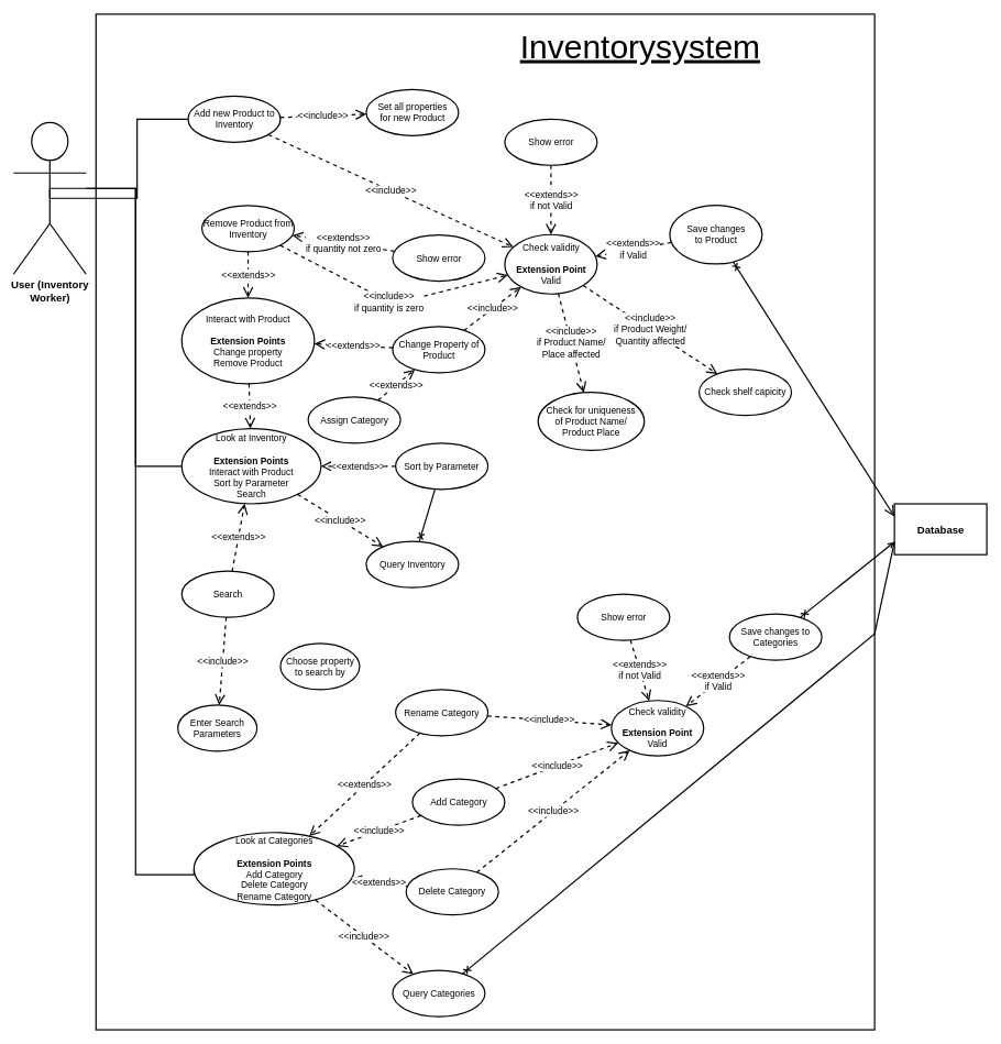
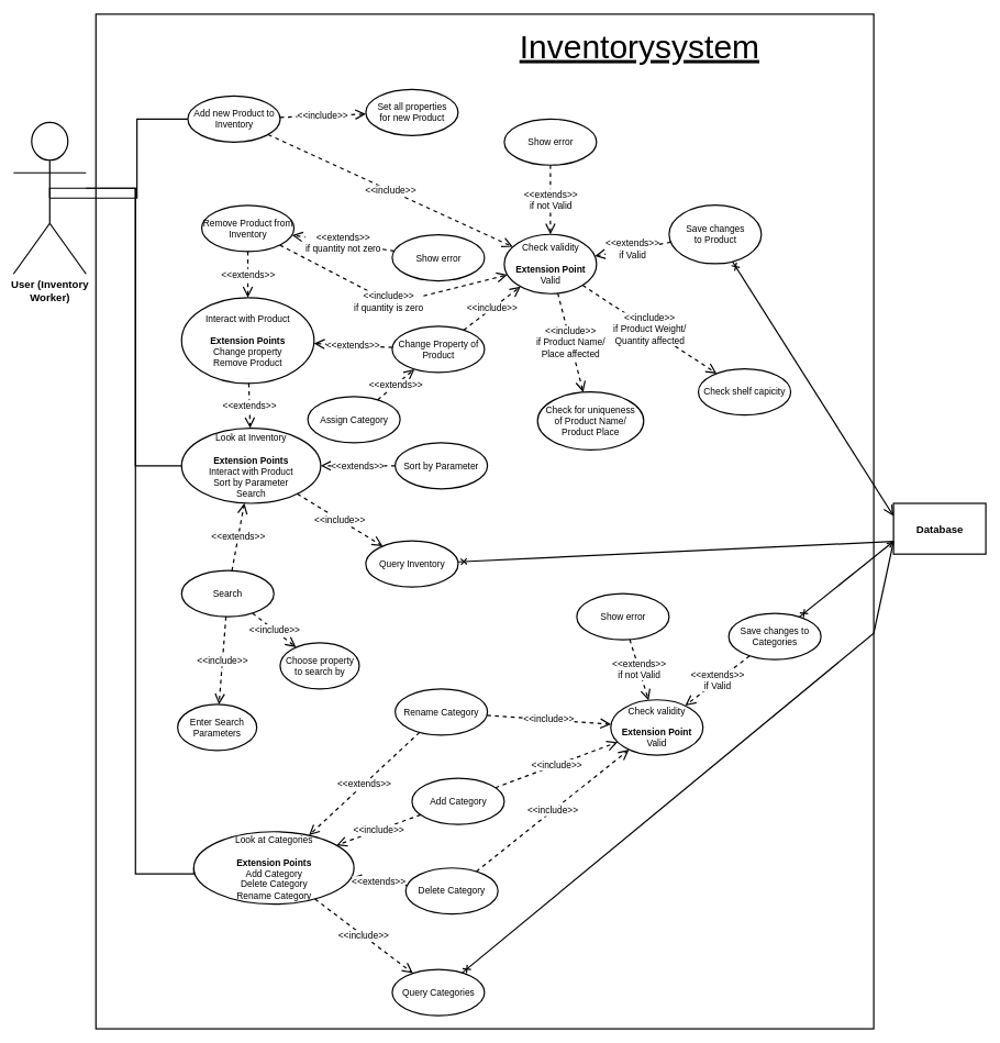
- <mxCell id="36" style="edgeStyle=none;rounded=0;orthogonalLoop=1;jettySize=auto;html=1;startArrow=cross;startFill=0;endArrow=none;endFill=0;strokeWidth=2;" parent="1" source="39" target="21" edge="1"><mxGeometry relative="1" as="geometry"><mxPoint x="974.5" y="1010" as="targetPoint" /><mxPoint x="534.5" y="1010" as="sourcePoint" /></mxGeometry></mxCell>
+ <mxCell id="36" style="edgeStyle=none;rounded=0;orthogonalLoop=1;jettySize=auto;html=1;startArrow=cross;startFill=0;endArrow=none;endFill=0;strokeWidth=2;entryX=0;entryY=0.75;entryDx=0;entryDy=0;" parent="1" source="39" target="37" edge="1"><mxGeometry relative="1" as="geometry"><mxPoint x="974.5" y="1010" as="targetPoint" /><mxPoint x="534.5" y="1010" as="sourcePoint" /></mxGeometry></mxCell>
+ <mxCell id="18" value="&lt;font style=&quot;font-size: 14px&quot;&gt;&amp;lt;&amp;lt;include&amp;gt;&amp;gt;" style="endArrow=open;endSize=12;dashed=1;html=1;strokeWidth=2;" parent="1" source="12" target="19" edge="1"><mxGeometry width="160" relative="1" as="geometry"><mxPoint x="413.561" y="571.977" as="sourcePoint" /><mxPoint x="495" y="724" as="targetPoint" /><Array as="points" /></mxGeometry></mxCell>
